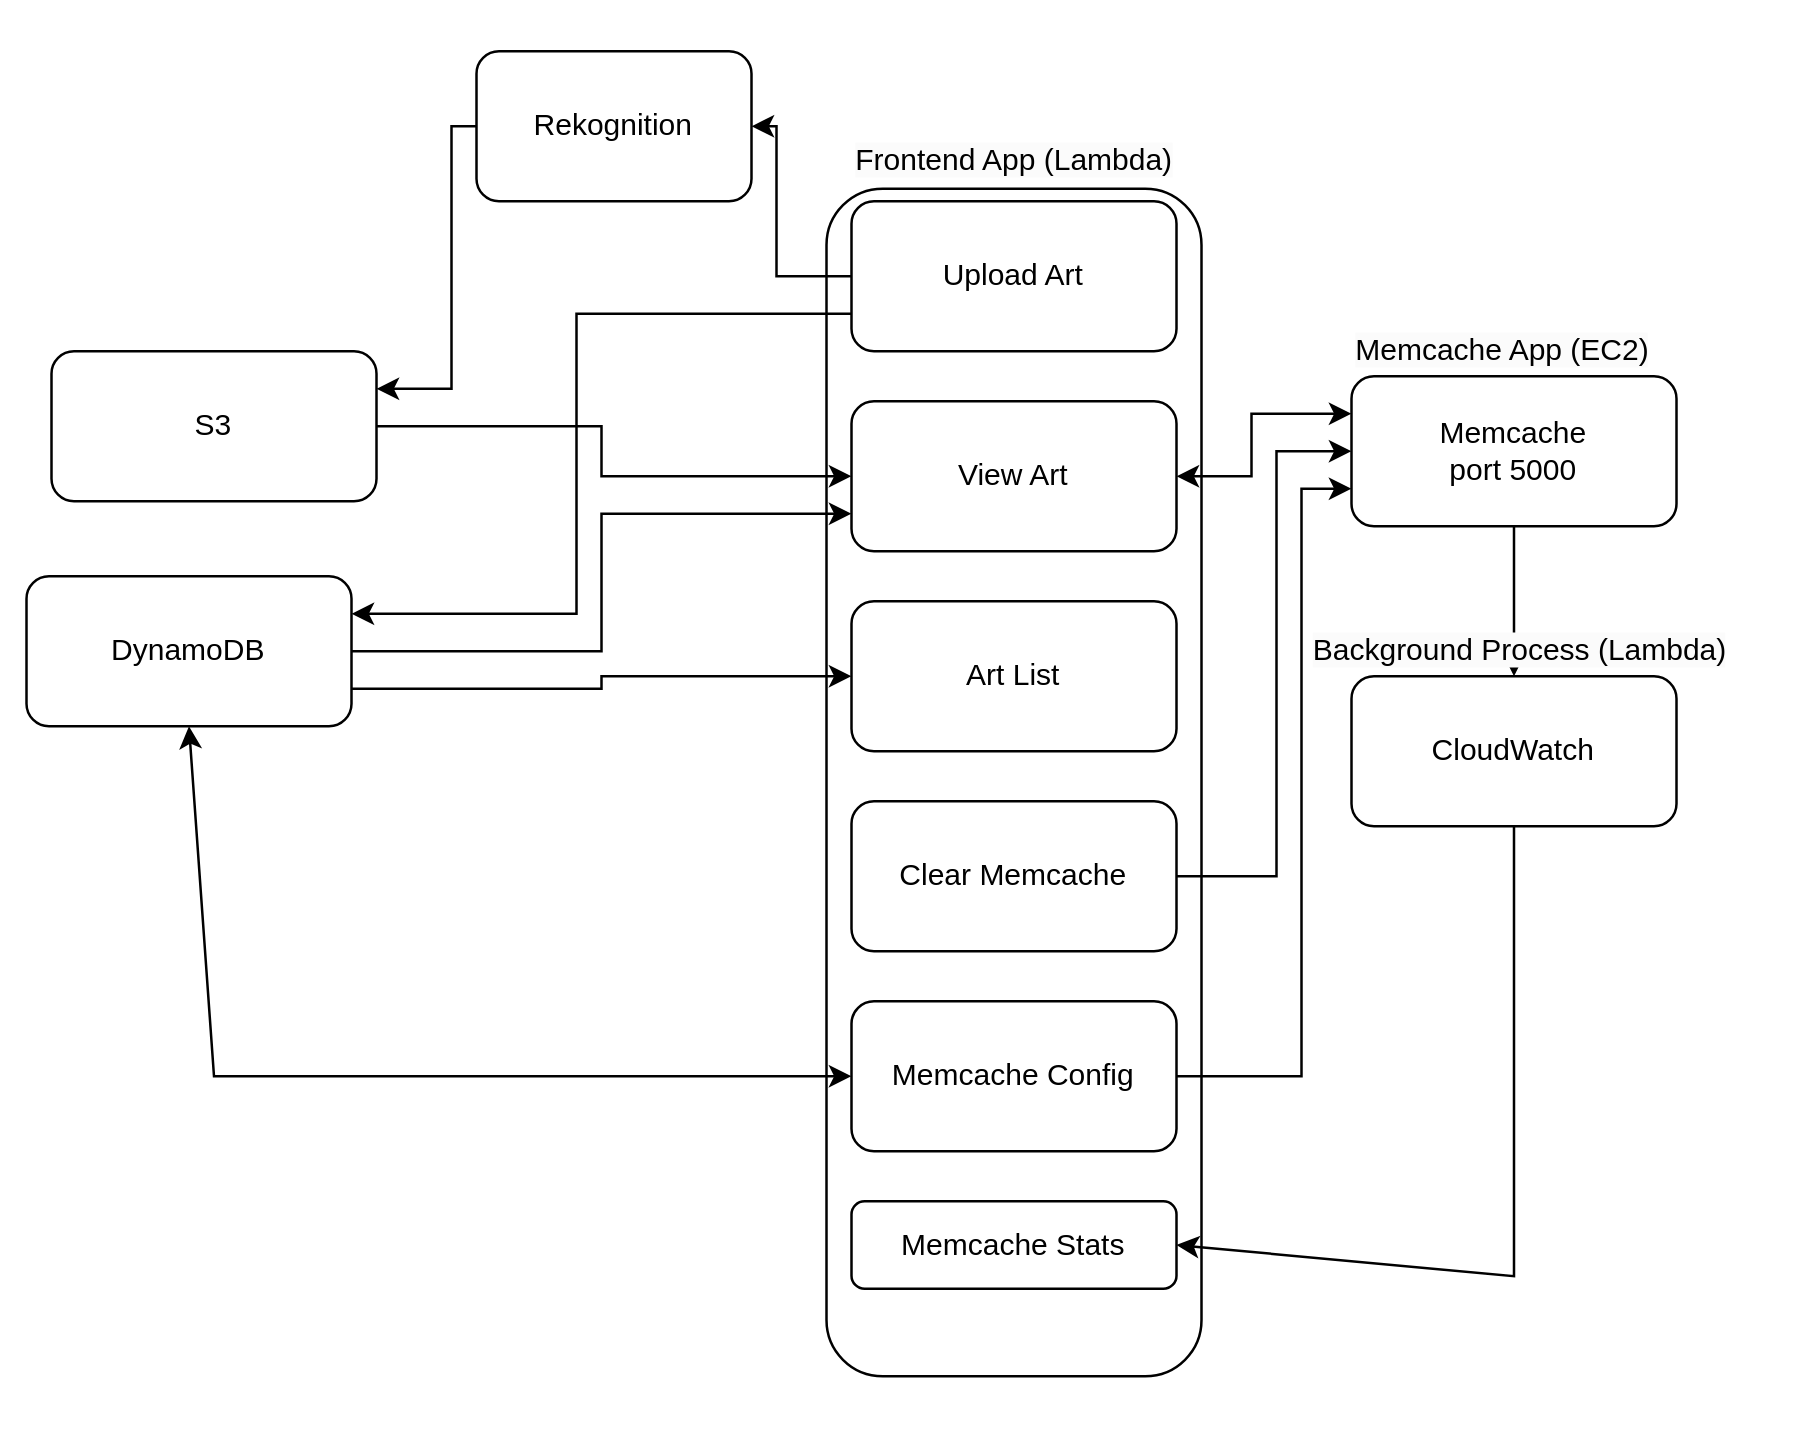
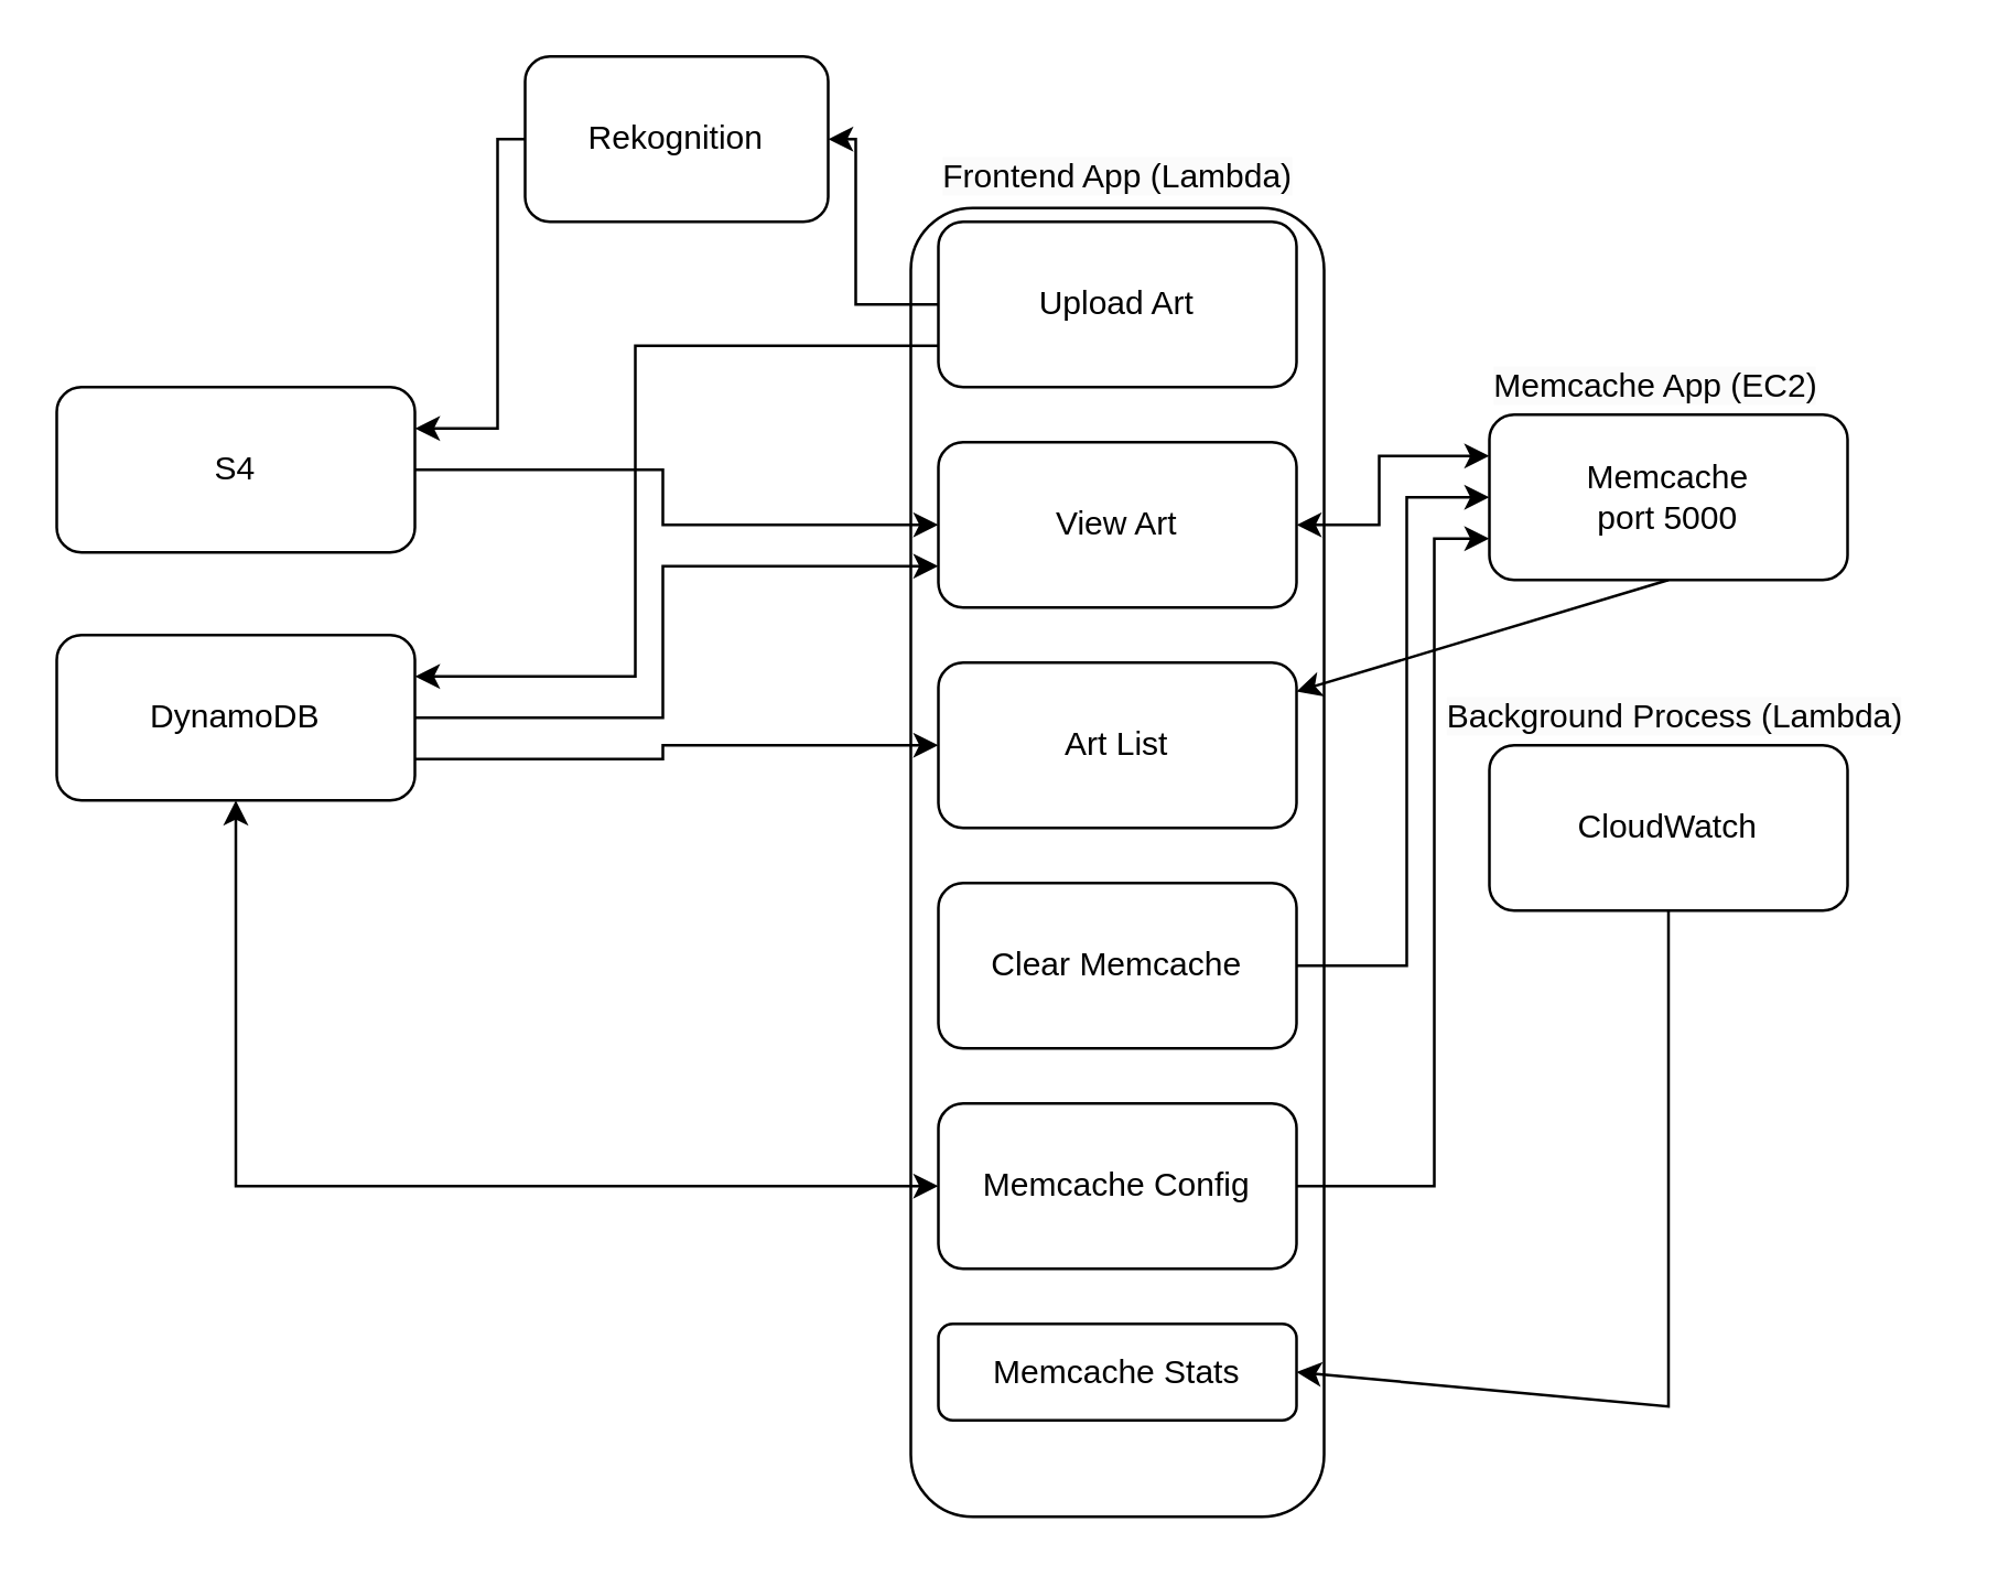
- <mxCell id="10" value="S3" style="rounded=1;whiteSpace=wrap;html=1;" vertex="1" parent="1"><mxGeometry x="20" y="140" width="130" height="60" as="geometry" /></mxCell>
+ <mxCell id="10" value="S4" style="rounded=1;whiteSpace=wrap;html=1;" vertex="1" parent="1"><mxGeometry x="20" y="140" width="130" height="60" as="geometry" /></mxCell>
- <mxCell id="24" value="" style="endArrow=classic;startArrow=none;html=1;rounded=0;entryX=0.5;entryY=0;entryDx=0;entryDy=0;exitX=0.5;exitY=1;exitDx=0;exitDy=0;startFill=0;" edge="1" parent="1" source="20" target="2"><mxGeometry width="50" height="50" relative="1" as="geometry"><mxPoint x="540" y="400" as="sourcePoint" /><mxPoint x="733.35" y="559.64" as="targetPoint" /></mxGeometry></mxCell>
+ <mxCell id="24" value="" style="endArrow=classic;startArrow=none;html=1;rounded=0;exitX=0.5;exitY=1;exitDx=0;exitDy=0;startFill=0;" edge="1" parent="1" source="20" target="6"><mxGeometry width="50" height="50" relative="1" as="geometry"><mxPoint x="540" y="400" as="sourcePoint" /><mxPoint x="733.35" y="559.64" as="targetPoint" /></mxGeometry></mxCell>
- <mxCell id="11" value="DynamoDB" style="rounded=1;whiteSpace=wrap;html=1;" vertex="1" parent="1"><mxGeometry x="10" y="230" width="130" height="60" as="geometry" /></mxCell>
+ <mxCell id="11" value="DynamoDB" style="rounded=1;whiteSpace=wrap;html=1;" vertex="1" parent="1"><mxGeometry x="20" y="230" width="130" height="60" as="geometry" /></mxCell>
